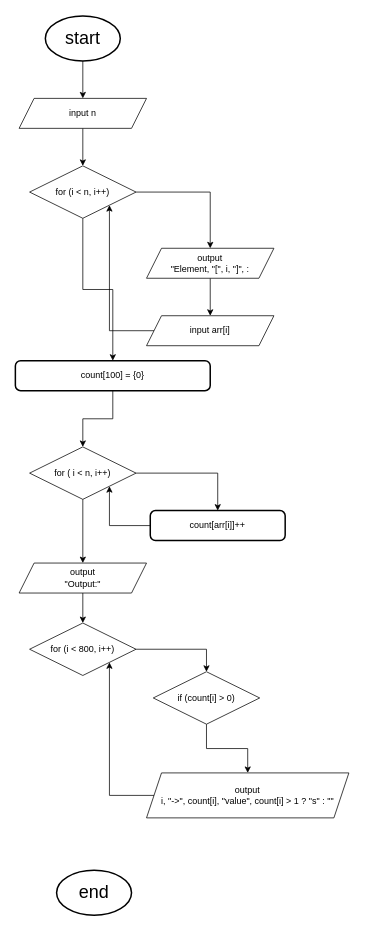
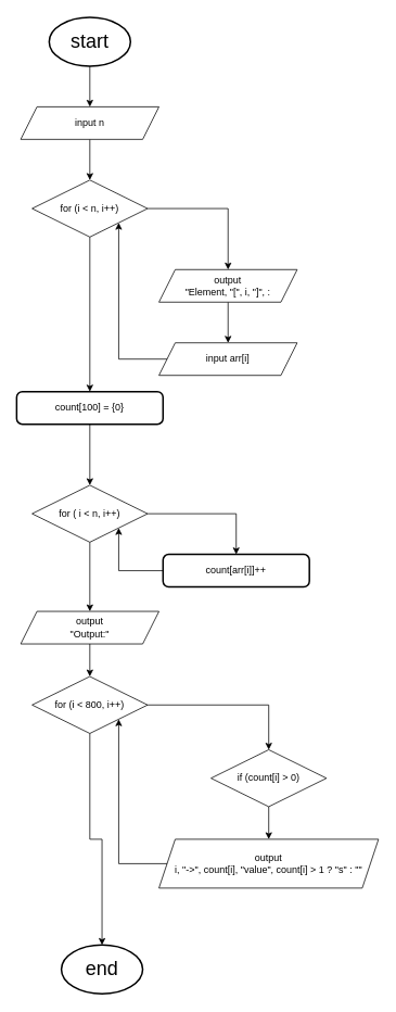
- <mxCell id="17" value="count[100] = {0}" style="rounded=1;whiteSpace=wrap;html=1;absoluteArcSize=1;arcSize=14;strokeWidth=2;" vertex="1" parent="1"><mxGeometry x="20" y="480" width="260" height="40" as="geometry" /></mxCell>
+ <mxCell id="17" value="count[100] = {0}" style="rounded=1;whiteSpace=wrap;html=1;absoluteArcSize=1;arcSize=14;strokeWidth=2;" vertex="1" parent="1"><mxGeometry x="20" y="480" width="180" height="40" as="geometry" /></mxCell>
- <mxCell id="26" value="if (count[i] &amp;gt; 0)" style="rhombus;whiteSpace=wrap;html=1;" vertex="1" parent="1"><mxGeometry x="204" y="895" width="142" height="70" as="geometry" /></mxCell>
+ <mxCell id="26" value="if (count[i] &amp;gt; 0)" style="rhombus;whiteSpace=wrap;html=1;" vertex="1" parent="1"><mxGeometry x="259" y="920" width="142" height="70" as="geometry" /></mxCell>
+ <mxCell id="29" style="edgeStyle=orthogonalEdgeStyle;rounded=0;orthogonalLoop=1;jettySize=auto;html=1;entryX=0.5;entryY=0;entryDx=0;entryDy=0;entryPerimeter=0;" edge="1" parent="1" source="24" target="4"><mxGeometry relative="1" as="geometry" /></mxCell>
